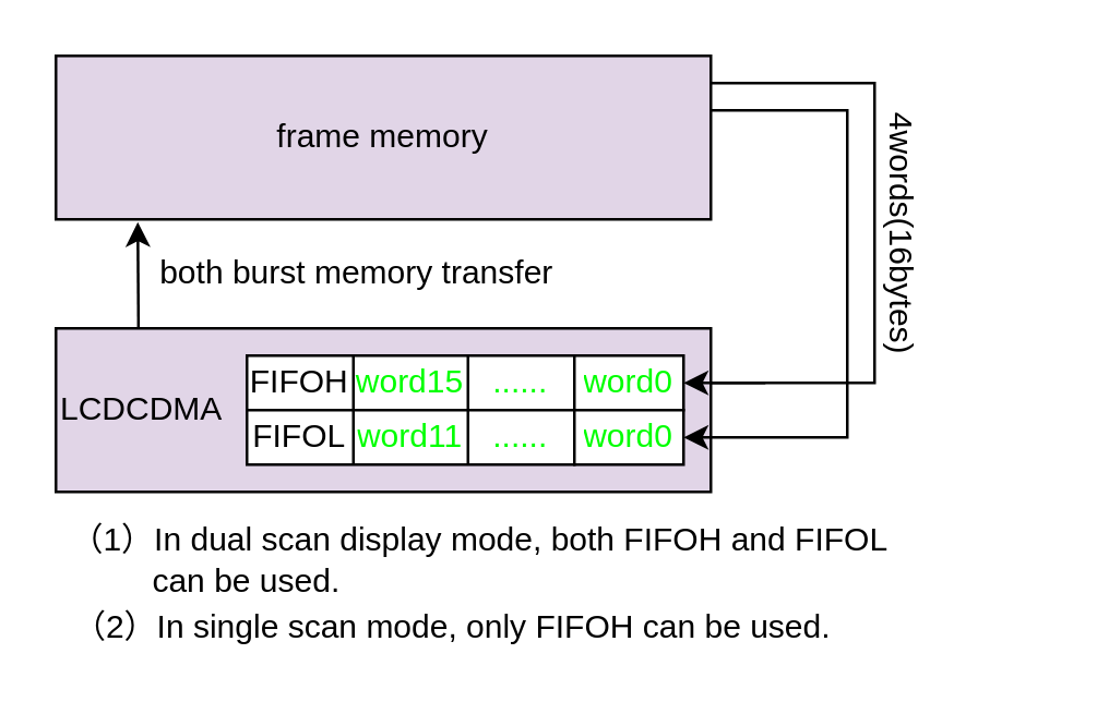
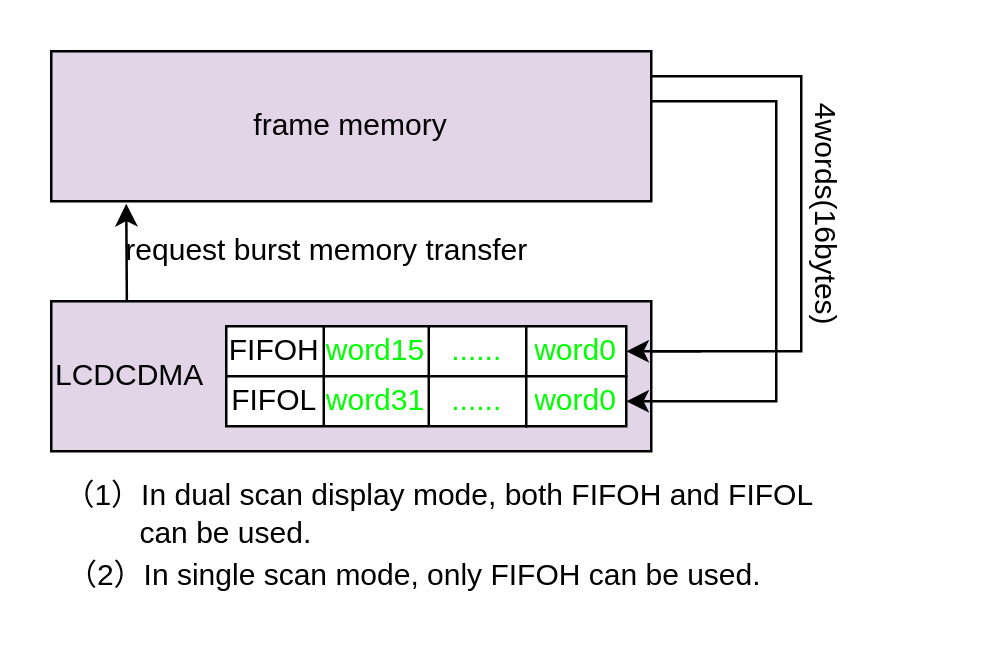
- <mxCell id="21" value="both burst memory transfer" style="text;html=1;align=center;verticalAlign=middle;resizable=0;points=[];autosize=1;" parent="1" vertex="1"><mxGeometry x="40" y="90" width="180" height="20" as="geometry" /></mxCell>
+ <mxCell id="21" value="request burst memory transfer" style="text;html=1;align=center;verticalAlign=middle;resizable=0;points=[];autosize=1;" parent="1" vertex="1"><mxGeometry x="40" y="90" width="180" height="20" as="geometry" /></mxCell>
- <mxCell id="14" value="&lt;font color=&quot;#00FF00&quot;&gt;word11&lt;/font&gt;" style="shape=partialRectangle;html=1;whiteSpace=wrap;connectable=0;overflow=hidden;fillColor=none;top=0;left=0;bottom=0;right=0;" parent="12" vertex="1"><mxGeometry x="39" width="42" height="20" as="geometry" /></mxCell>
+ <mxCell id="14" value="&lt;font color=&quot;#00FF00&quot;&gt;word31&lt;/font&gt;" style="shape=partialRectangle;html=1;whiteSpace=wrap;connectable=0;overflow=hidden;fillColor=none;top=0;left=0;bottom=0;right=0;" parent="12" vertex="1"><mxGeometry x="39" width="42" height="20" as="geometry" /></mxCell>
